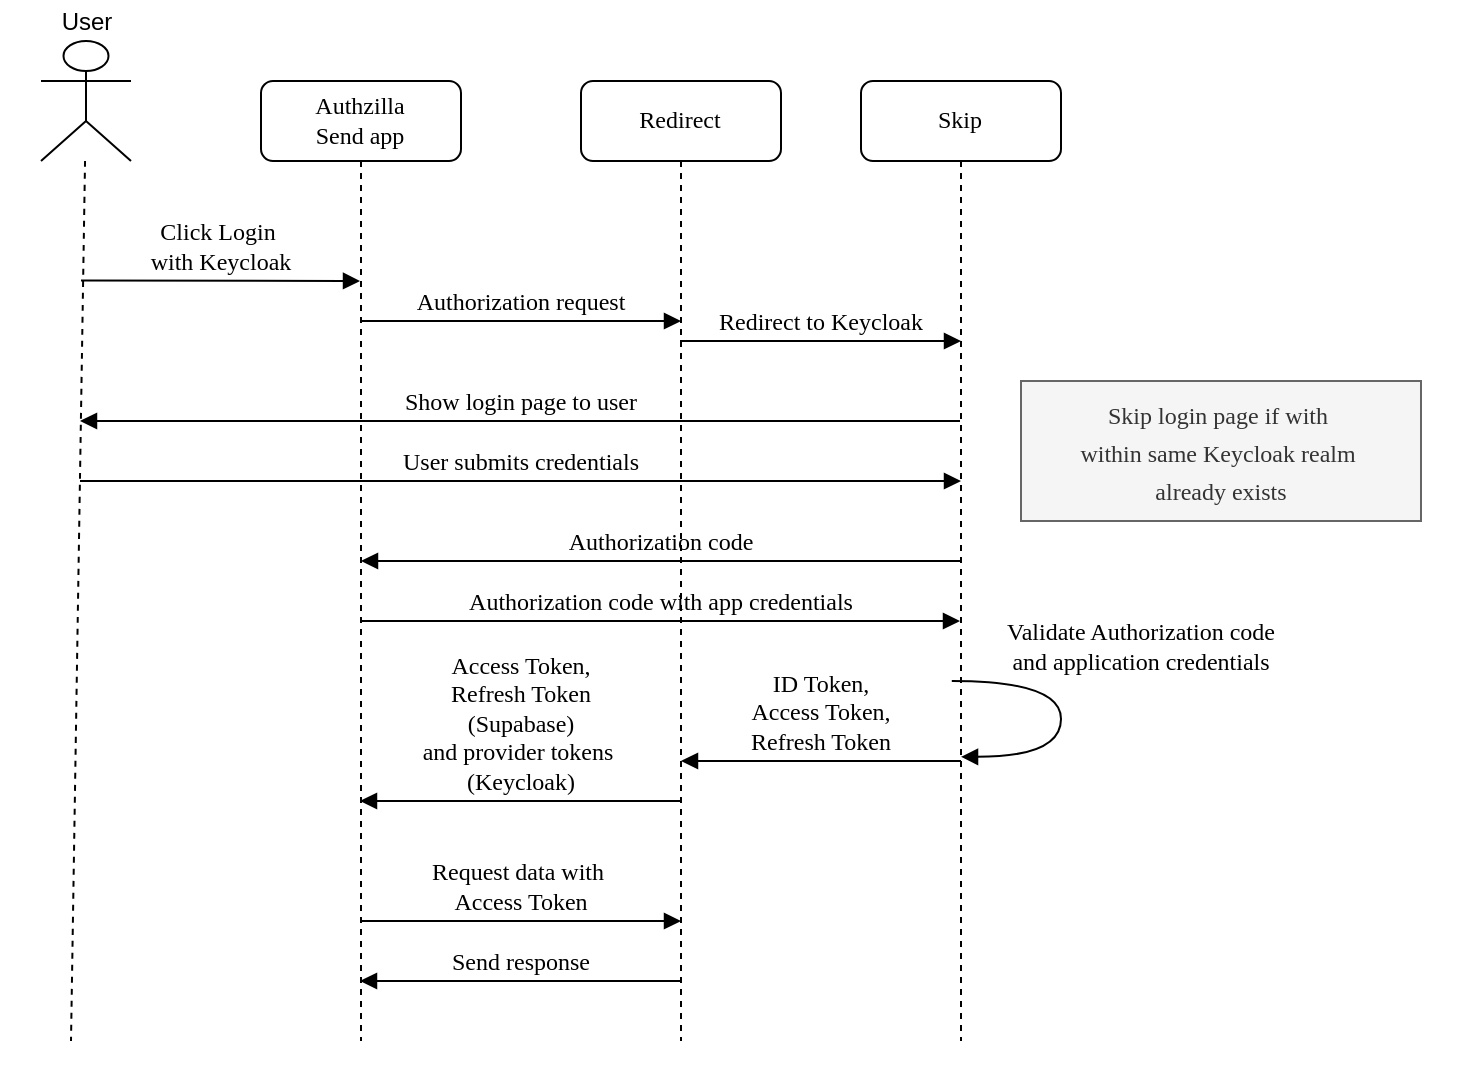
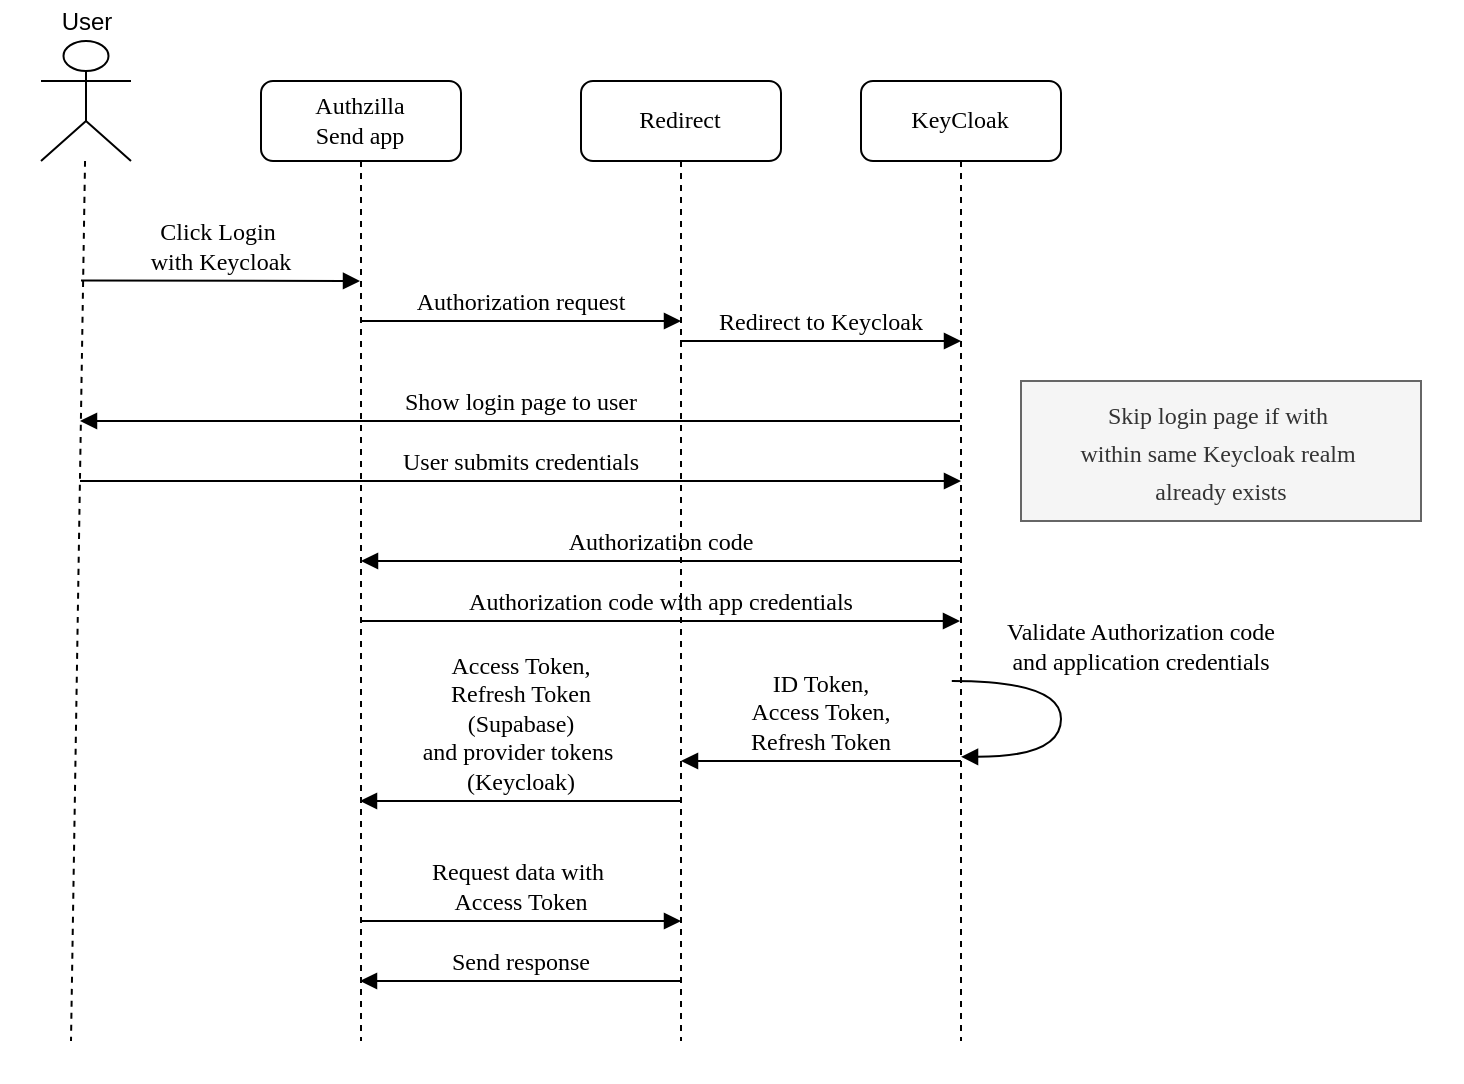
- <mxCell id="6" value="Skip" style="shape=umlLifeline;perimeter=lifelinePerimeter;whiteSpace=wrap;html=1;container=1;collapsible=0;recursiveResize=0;outlineConnect=0;rounded=1;shadow=0;comic=0;labelBackgroundColor=none;strokeWidth=1;fontFamily=Verdana;fontSize=12;align=center;fillStyle=auto;" parent="1" vertex="1"><mxGeometry x="430" y="40" width="100" height="480" as="geometry" /></mxCell>
+ <mxCell id="6" value="KeyCloak" style="shape=umlLifeline;perimeter=lifelinePerimeter;whiteSpace=wrap;html=1;container=1;collapsible=0;recursiveResize=0;outlineConnect=0;rounded=1;shadow=0;comic=0;labelBackgroundColor=none;strokeWidth=1;fontFamily=Verdana;fontSize=12;align=center;fillStyle=auto;" parent="1" vertex="1"><mxGeometry x="430" y="40" width="100" height="480" as="geometry" /></mxCell>
